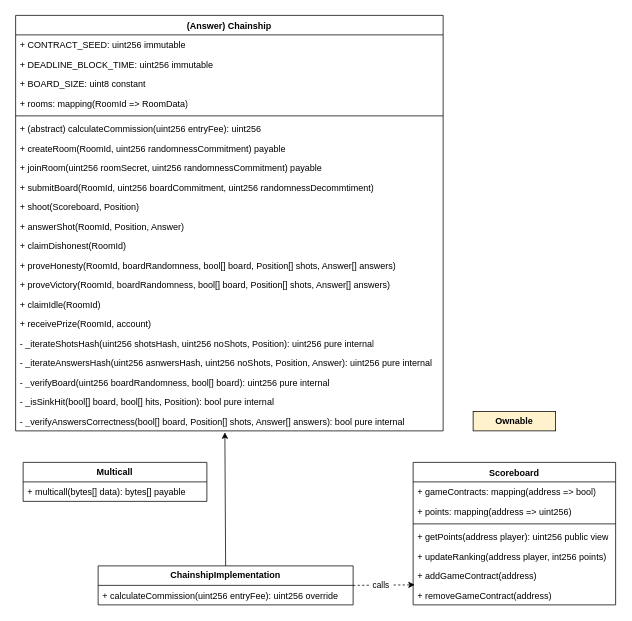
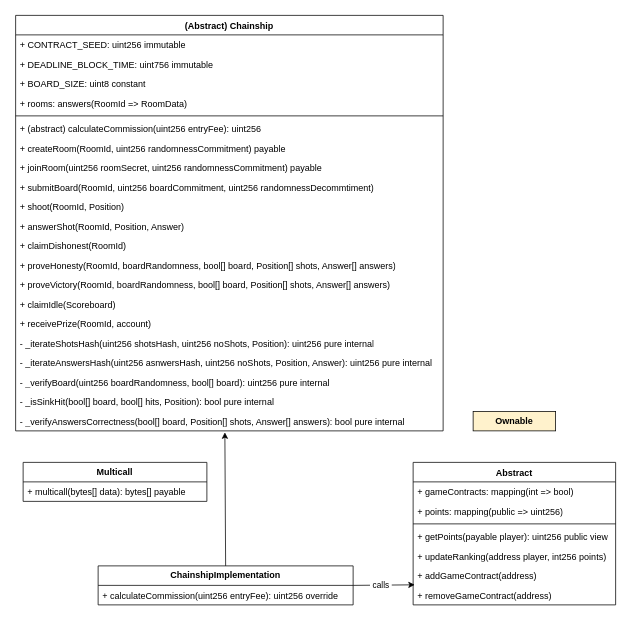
- <mxCell id="2" value="(Answer) Chainship" style="swimlane;fontStyle=1;align=center;verticalAlign=top;childLayout=stackLayout;horizontal=1;startSize=26;horizontalStack=0;resizeParent=1;resizeParentMax=0;resizeLast=0;collapsible=1;marginBottom=0;whiteSpace=wrap;html=1;" parent="1" vertex="1"><mxGeometry y="20" width="570" height="554" as="geometry" x="20"><mxRectangle x="50" y="350" width="150" height="30" as="alternateBounds" /></mxGeometry></mxCell>
+ <mxCell id="2" value="(Abstract) Chainship" style="swimlane;fontStyle=1;align=center;verticalAlign=top;childLayout=stackLayout;horizontal=1;startSize=26;horizontalStack=0;resizeParent=1;resizeParentMax=0;resizeLast=0;collapsible=1;marginBottom=0;whiteSpace=wrap;html=1;" parent="1" vertex="1"><mxGeometry y="20" width="570" height="554" as="geometry" x="20"><mxRectangle x="50" y="350" width="150" height="30" as="alternateBounds" /></mxGeometry></mxCell>
- <mxCell id="4" value="+ DEADLINE_BLOCK_TIME: uint256 immutable&lt;div&gt;&lt;br&gt;&lt;/div&gt;" style="text;strokeColor=none;fillColor=none;align=left;verticalAlign=top;spacingLeft=4;spacingRight=4;overflow=hidden;rotatable=0;points=[[0,0.5],[1,0.5]];portConstraint=eastwest;whiteSpace=wrap;html=1;" parent="2" vertex="1"><mxGeometry y="52" width="570" height="26" as="geometry" /></mxCell>
+ <mxCell id="4" value="+ DEADLINE_BLOCK_TIME: uint756 immutable&lt;div&gt;&lt;br&gt;&lt;/div&gt;" style="text;strokeColor=none;fillColor=none;align=left;verticalAlign=top;spacingLeft=4;spacingRight=4;overflow=hidden;rotatable=0;points=[[0,0.5],[1,0.5]];portConstraint=eastwest;whiteSpace=wrap;html=1;" parent="2" vertex="1"><mxGeometry y="52" width="570" height="26" as="geometry" /></mxCell>
- <mxCell id="6" value="+ rooms: mapping(RoomId =&amp;gt; RoomData)" style="text;strokeColor=none;fillColor=none;align=left;verticalAlign=top;spacingLeft=4;spacingRight=4;overflow=hidden;rotatable=0;points=[[0,0.5],[1,0.5]];portConstraint=eastwest;whiteSpace=wrap;html=1;" parent="2" vertex="1"><mxGeometry y="104" width="570" height="26" as="geometry" /></mxCell>
+ <mxCell id="6" value="+ rooms: answers(RoomId =&amp;gt; RoomData)" style="text;strokeColor=none;fillColor=none;align=left;verticalAlign=top;spacingLeft=4;spacingRight=4;overflow=hidden;rotatable=0;points=[[0,0.5],[1,0.5]];portConstraint=eastwest;whiteSpace=wrap;html=1;" parent="2" vertex="1"><mxGeometry y="104" width="570" height="26" as="geometry" /></mxCell>
- <mxCell id="12" value="+ shoot(Scoreboard, Position)&lt;div&gt;&lt;br&gt;&lt;/div&gt;" style="text;strokeColor=none;fillColor=none;align=left;verticalAlign=top;spacingLeft=4;spacingRight=4;overflow=hidden;rotatable=0;points=[[0,0.5],[1,0.5]];portConstraint=eastwest;whiteSpace=wrap;html=1;" parent="2" vertex="1"><mxGeometry y="242" width="570" height="26" as="geometry" /></mxCell>
+ <mxCell id="12" value="+ shoot(RoomId, Position)&lt;div&gt;&lt;br&gt;&lt;/div&gt;" style="text;strokeColor=none;fillColor=none;align=left;verticalAlign=top;spacingLeft=4;spacingRight=4;overflow=hidden;rotatable=0;points=[[0,0.5],[1,0.5]];portConstraint=eastwest;whiteSpace=wrap;html=1;" parent="2" vertex="1"><mxGeometry y="242" width="570" height="26" as="geometry" /></mxCell>
- <mxCell id="17" value="+ claimIdle(RoomId)" style="text;strokeColor=none;fillColor=none;align=left;verticalAlign=top;spacingLeft=4;spacingRight=4;overflow=hidden;rotatable=0;points=[[0,0.5],[1,0.5]];portConstraint=eastwest;whiteSpace=wrap;html=1;" vertex="1" parent="2"><mxGeometry y="372" width="570" height="26" as="geometry" /></mxCell>
+ <mxCell id="17" value="+ claimIdle(Scoreboard)" style="text;strokeColor=none;fillColor=none;align=left;verticalAlign=top;spacingLeft=4;spacingRight=4;overflow=hidden;rotatable=0;points=[[0,0.5],[1,0.5]];portConstraint=eastwest;whiteSpace=wrap;html=1;" vertex="1" parent="2"><mxGeometry y="372" width="570" height="26" as="geometry" /></mxCell>
- <mxCell id="29" value="Scoreboard" style="swimlane;fontStyle=1;align=center;verticalAlign=top;childLayout=stackLayout;horizontal=1;startSize=26;horizontalStack=0;resizeParent=1;resizeParentMax=0;resizeLast=0;collapsible=1;marginBottom=0;whiteSpace=wrap;html=1;" parent="1" vertex="1"><mxGeometry x="550" y="616" width="270" height="190" as="geometry" /></mxCell>
+ <mxCell id="29" value="Abstract" style="swimlane;fontStyle=1;align=center;verticalAlign=top;childLayout=stackLayout;horizontal=1;startSize=26;horizontalStack=0;resizeParent=1;resizeParentMax=0;resizeLast=0;collapsible=1;marginBottom=0;whiteSpace=wrap;html=1;" parent="1" vertex="1"><mxGeometry x="550" y="616" width="270" height="190" as="geometry" /></mxCell>
- <mxCell id="30" value="+ gameContracts: mapping(address =&amp;gt; bool)" style="text;strokeColor=none;fillColor=none;align=left;verticalAlign=top;spacingLeft=4;spacingRight=4;overflow=hidden;rotatable=0;points=[[0,0.5],[1,0.5]];portConstraint=eastwest;whiteSpace=wrap;html=1;" parent="29" vertex="1"><mxGeometry y="26" width="270" height="26" as="geometry" /></mxCell>
+ <mxCell id="30" value="+ gameContracts: mapping(int =&amp;gt; bool)" style="text;strokeColor=none;fillColor=none;align=left;verticalAlign=top;spacingLeft=4;spacingRight=4;overflow=hidden;rotatable=0;points=[[0,0.5],[1,0.5]];portConstraint=eastwest;whiteSpace=wrap;html=1;" parent="29" vertex="1"><mxGeometry y="26" width="270" height="26" as="geometry" /></mxCell>
- <mxCell id="31" value="+ points: mapping(address =&amp;gt; uint256)" style="text;strokeColor=none;fillColor=none;align=left;verticalAlign=top;spacingLeft=4;spacingRight=4;overflow=hidden;rotatable=0;points=[[0,0.5],[1,0.5]];portConstraint=eastwest;whiteSpace=wrap;html=1;" parent="29" vertex="1"><mxGeometry y="52" width="270" height="26" as="geometry" /></mxCell>
+ <mxCell id="31" value="+ points: mapping(public =&amp;gt; uint256)" style="text;strokeColor=none;fillColor=none;align=left;verticalAlign=top;spacingLeft=4;spacingRight=4;overflow=hidden;rotatable=0;points=[[0,0.5],[1,0.5]];portConstraint=eastwest;whiteSpace=wrap;html=1;" parent="29" vertex="1"><mxGeometry y="52" width="270" height="26" as="geometry" /></mxCell>
- <mxCell id="33" value="+ getPoints(address player): uint256 public view" style="text;strokeColor=none;fillColor=none;align=left;verticalAlign=top;spacingLeft=4;spacingRight=4;overflow=hidden;rotatable=0;points=[[0,0.5],[1,0.5]];portConstraint=eastwest;whiteSpace=wrap;html=1;" parent="29" vertex="1"><mxGeometry y="86" width="270" height="26" as="geometry" /></mxCell>
+ <mxCell id="33" value="+ getPoints(payable player): uint256 public view" style="text;strokeColor=none;fillColor=none;align=left;verticalAlign=top;spacingLeft=4;spacingRight=4;overflow=hidden;rotatable=0;points=[[0,0.5],[1,0.5]];portConstraint=eastwest;whiteSpace=wrap;html=1;" parent="29" vertex="1"><mxGeometry y="86" width="270" height="26" as="geometry" /></mxCell>
- <mxCell id="37" style="edgeStyle=none;html=1;exitX=1;exitY=0.5;exitDx=0;exitDy=0;entryX=0.008;entryY=-0.028;entryDx=0;entryDy=0;entryPerimeter=0;dashed=1;" parent="1" source="26" target="36" edge="1"><mxGeometry relative="1" as="geometry" /></mxCell>
+ <mxCell id="37" style="edgeStyle=none;html=1;exitX=1;exitY=0.5;exitDx=0;exitDy=0;entryX=0.008;entryY=-0.028;entryDx=0;entryDy=0;entryPerimeter=0;" parent="1" source="26" target="36" edge="1"><mxGeometry relative="1" as="geometry" /></mxCell>
